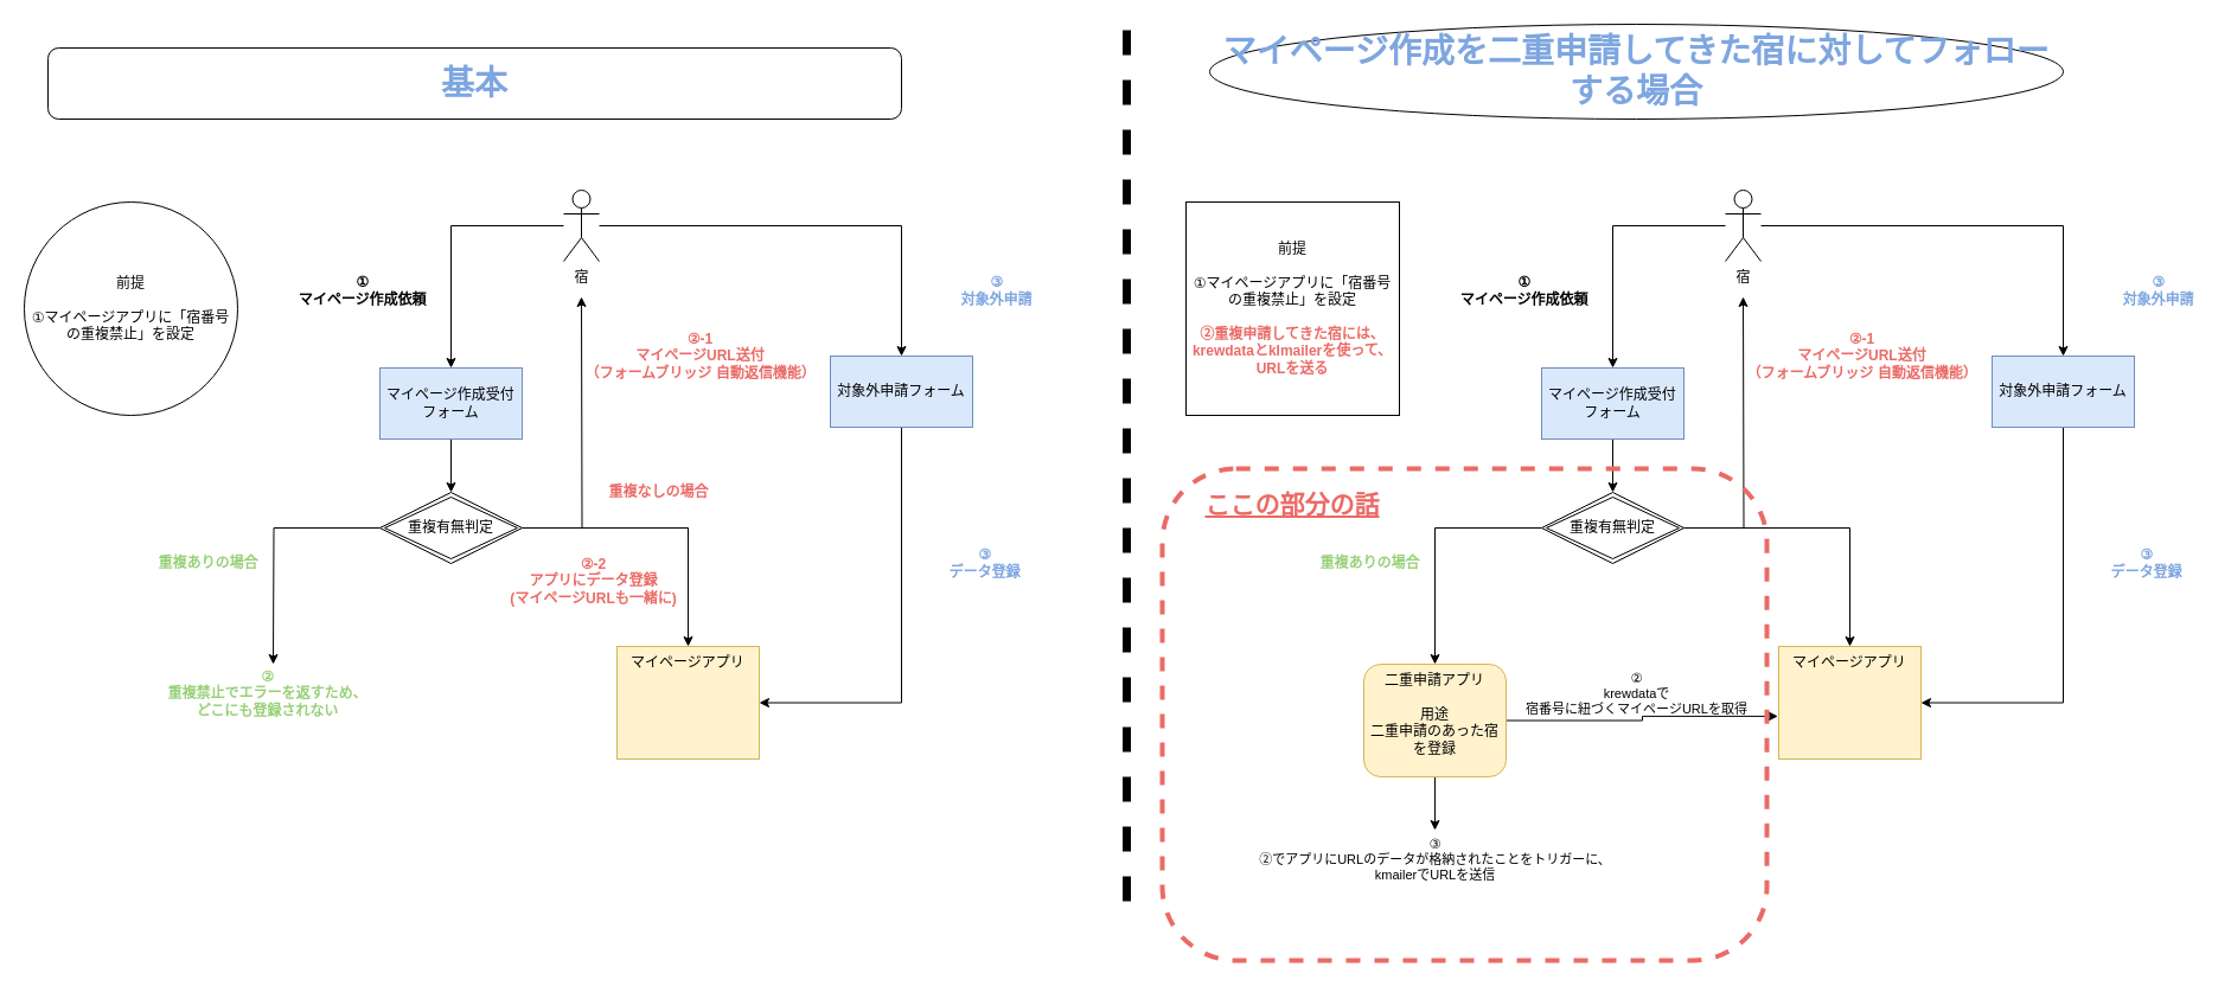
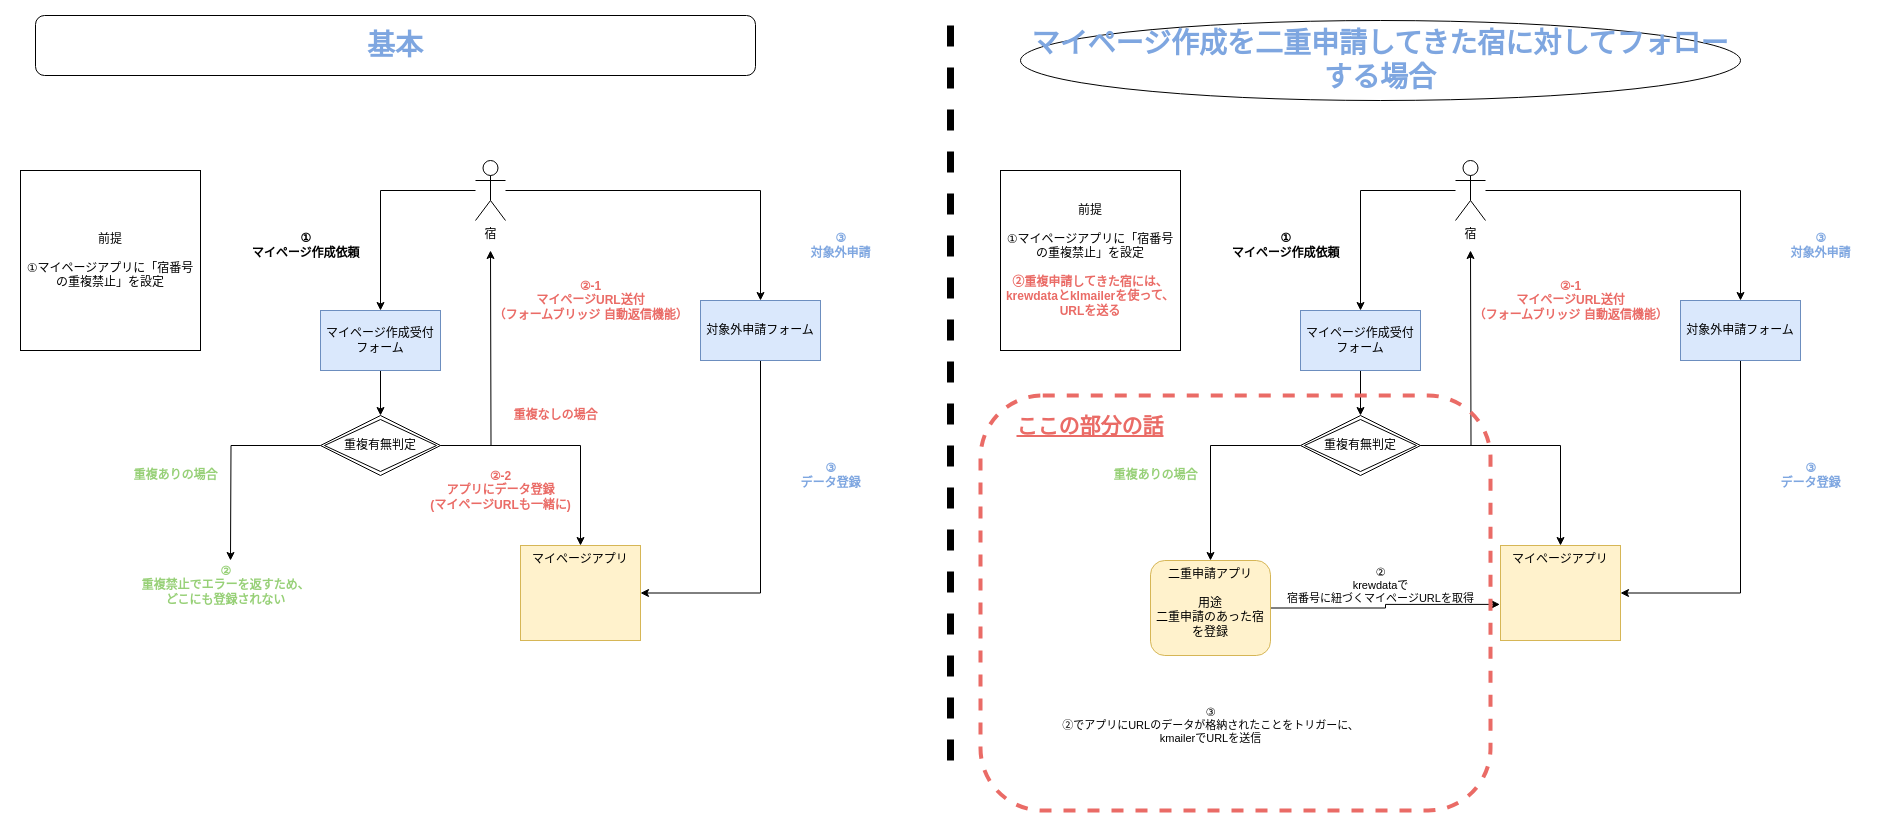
- <mxCell id="24" value="&lt;b&gt;&lt;font style=&quot;font-size: 28px;&quot;&gt;基本&lt;/font&gt;&lt;/b&gt;" style="rounded=1;whiteSpace=wrap;html=1;fontColor=#7EA6E0;" vertex="1" parent="1"><mxGeometry x="40" y="40" width="720" height="60" as="geometry" /></mxCell>
+ <mxCell id="24" value="&lt;b&gt;&lt;font style=&quot;font-size: 28px;&quot;&gt;基本&lt;/font&gt;&lt;/b&gt;" style="rounded=1;whiteSpace=wrap;html=1;fontColor=#7EA6E0;" vertex="1" parent="1"><mxGeometry x="35" y="15" width="720" height="60" as="geometry" /></mxCell>
- <mxCell id="20" value="前提&lt;br&gt;&lt;br&gt;①マイページアプリに「宿番号の重複禁止」を設定&lt;br&gt;" style="ellipse;whiteSpace=wrap;html=1;aspect=fixed;" vertex="1" parent="1"><mxGeometry x="20" y="170" width="180" height="180" as="geometry" /></mxCell>
+ <mxCell id="20" value="前提&lt;br&gt;&lt;br&gt;①マイページアプリに「宿番号の重複禁止」を設定&lt;br&gt;" style="whiteSpace=wrap;html=1;aspect=fixed;" vertex="1" parent="1"><mxGeometry x="20" y="170" width="180" height="180" as="geometry" /></mxCell>
- <mxCell id="46" style="edgeStyle=orthogonalEdgeStyle;rounded=0;orthogonalLoop=1;jettySize=auto;html=1;strokeWidth=1;fontSize=11;fontColor=#000000;" edge="1" parent="1" source="47" target="48"><mxGeometry relative="1" as="geometry"><mxPoint x="1210" y="710" as="targetPoint" /></mxGeometry></mxCell>
